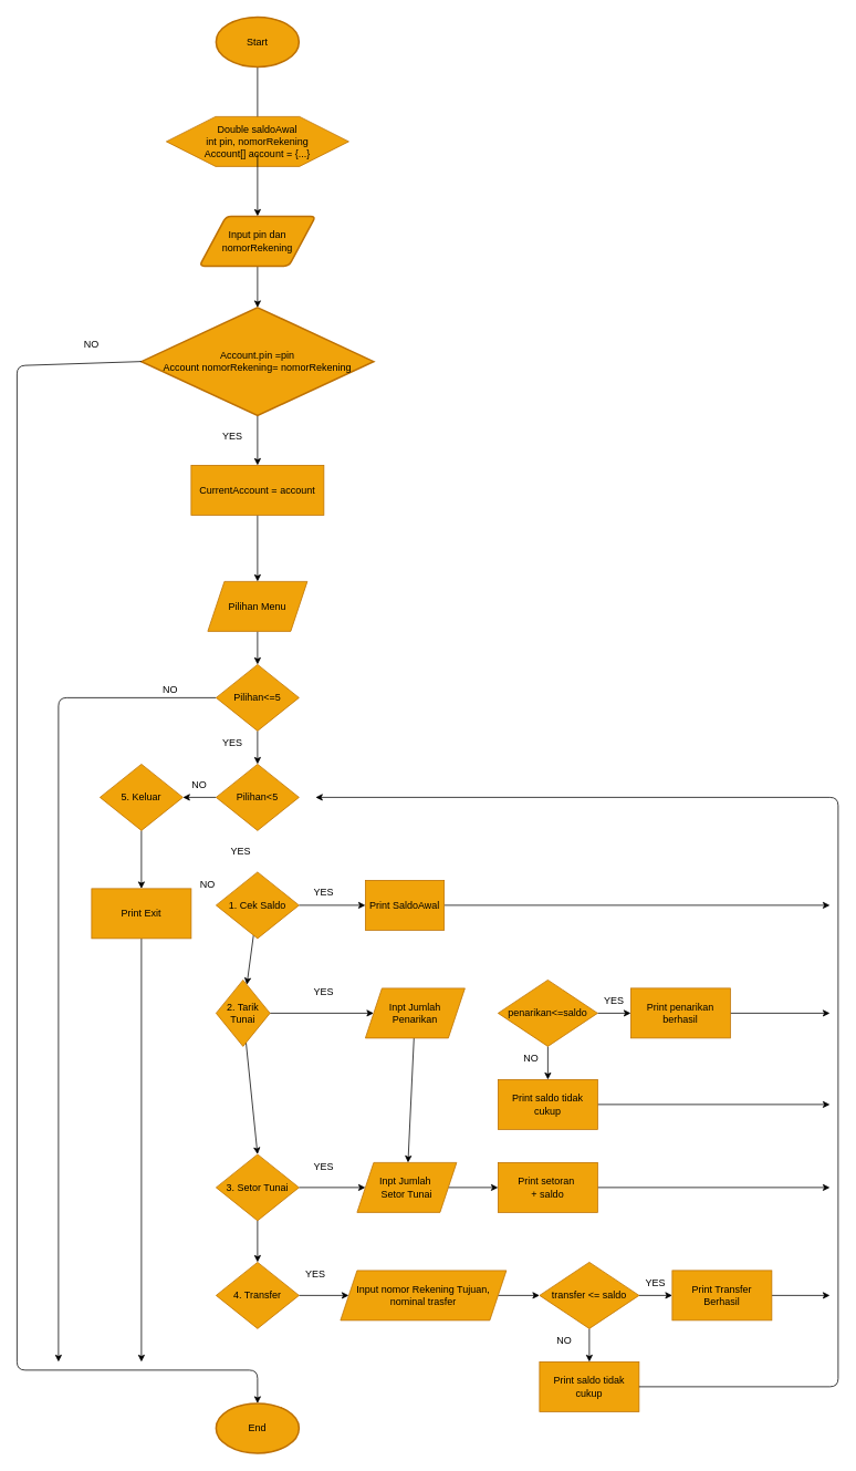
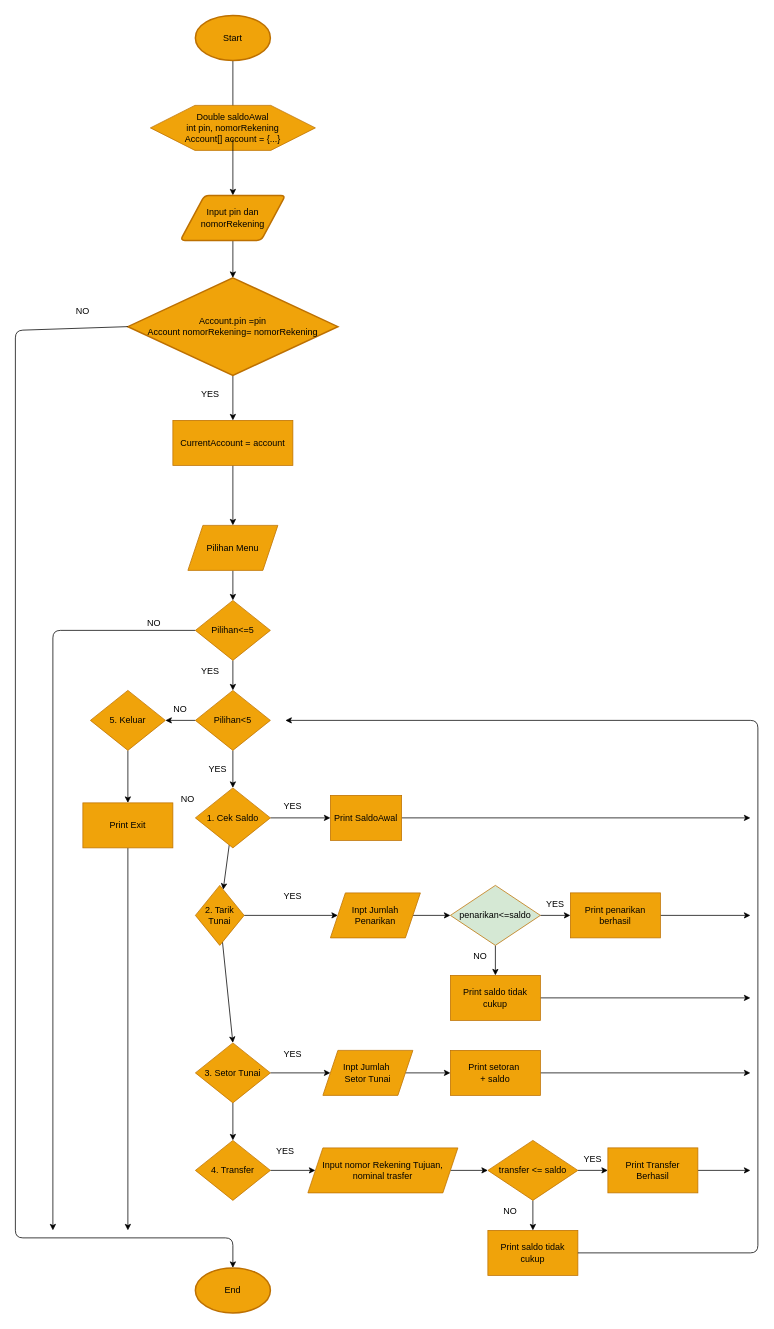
+ <mxCell id="18" value="" style="edgeStyle=none;html=1;fontColor=#000000;" edge="1" parent="1" source="20" target="23"><mxGeometry relative="1" as="geometry" /></mxCell>
- <mxCell id="33" value="penarikan&amp;lt;=saldo" style="rhombus;whiteSpace=wrap;html=1;fontColor=#000000;fillColor=#f0a30a;strokeColor=#BD7000;" vertex="1" parent="1"><mxGeometry x="600" y="1180" width="120" height="80" as="geometry" /></mxCell>
+ <mxCell id="33" value="penarikan&amp;lt;=saldo" style="rhombus;whiteSpace=wrap;html=1;fontColor=#000000;fillColor=#d5e8d4;strokeColor=#BD7000;" vertex="1" parent="1"><mxGeometry x="600" y="1180" width="120" height="80" as="geometry" /></mxCell>
- <mxCell id="29" value="" style="edgeStyle=none;html=1;fontColor=#000000;" edge="1" parent="1" source="30" target="42"><mxGeometry relative="1" as="geometry" /></mxCell>
+ <mxCell id="29" value="" style="edgeStyle=none;html=1;fontColor=#000000;" edge="1" parent="1" source="30" target="33"><mxGeometry relative="1" as="geometry" /></mxCell>
